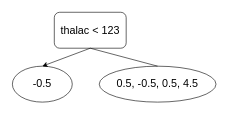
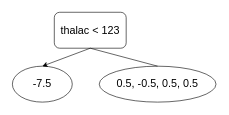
- <mxCell id="3" value="&lt;font style=&quot;font-size: 18px&quot;&gt;-0.5&lt;/font&gt;" style="ellipse;whiteSpace=wrap;html=1;" vertex="1" parent="1"><mxGeometry x="20" y="110" width="100" height="60" as="geometry" /></mxCell>
+ <mxCell id="3" value="&lt;font style=&quot;font-size: 18px&quot;&gt;-7.5&lt;/font&gt;" style="ellipse;whiteSpace=wrap;html=1;" vertex="1" parent="1"><mxGeometry x="20" y="110" width="100" height="60" as="geometry" /></mxCell>
- <mxCell id="4" value="&lt;font style=&quot;font-size: 18px&quot;&gt;0.5, -0.5, 0.5, 4.5&lt;/font&gt;" style="ellipse;whiteSpace=wrap;html=1;" vertex="1" parent="1"><mxGeometry x="165" y="110" width="195" height="60" as="geometry" /></mxCell>
+ <mxCell id="4" value="&lt;font style=&quot;font-size: 18px&quot;&gt;0.5, -0.5, 0.5, 0.5&lt;/font&gt;" style="ellipse;whiteSpace=wrap;html=1;" vertex="1" parent="1"><mxGeometry x="165" y="110" width="195" height="60" as="geometry" /></mxCell>
